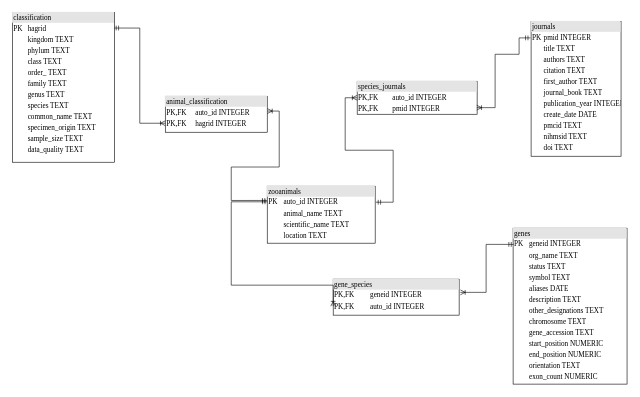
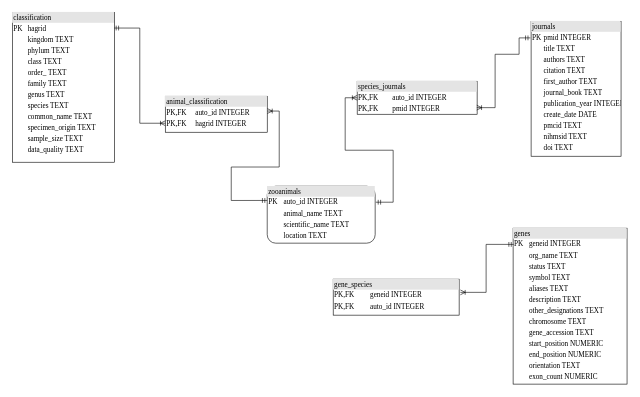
- <mxCell id="8" value="&lt;div style=&quot;box-sizing: border-box ; width: 100% ; background: #e4e4e4 ; padding: 2px&quot;&gt;zooanimals&lt;/div&gt;&lt;table style=&quot;width: 100% ; font-size: 1em&quot; cellpadding=&quot;2&quot; cellspacing=&quot;0&quot;&gt;&lt;tbody&gt;&lt;tr&gt;&lt;td&gt;PK&lt;/td&gt;&lt;td&gt;auto_id INTEGER&lt;/td&gt;&lt;/tr&gt;&lt;tr&gt;&lt;td&gt;&lt;br&gt;&lt;/td&gt;&lt;td&gt;animal_name TEXT&lt;/td&gt;&lt;/tr&gt;&lt;tr&gt;&lt;td&gt;&lt;br&gt;&lt;/td&gt;&lt;td&gt;scientific_name TEXT&lt;span style=&quot;white-space: pre;&quot;&gt; &lt;/span&gt;&lt;br&gt;&lt;/td&gt;&lt;/tr&gt;&lt;tr&gt;&lt;td&gt;&lt;br&gt;&lt;/td&gt;&lt;td&gt;location TEXT&lt;/td&gt;&lt;/tr&gt;&lt;tr&gt;&lt;td&gt;&lt;br&gt;&lt;/td&gt;&lt;td&gt;&lt;br&gt;&lt;/td&gt;&lt;/tr&gt;&lt;tr&gt;&lt;td&gt;&lt;br&gt;&lt;/td&gt;&lt;td&gt;&lt;br&gt;&lt;/td&gt;&lt;/tr&gt;&lt;tr&gt;&lt;td&gt;&lt;br&gt;&lt;/td&gt;&lt;td&gt;&lt;br&gt;&lt;/td&gt;&lt;/tr&gt;&lt;tr&gt;&lt;td&gt;&lt;br&gt;&lt;/td&gt;&lt;td&gt;&lt;br&gt;&lt;/td&gt;&lt;/tr&gt;&lt;tr&gt;&lt;td&gt;&lt;br&gt;&lt;/td&gt;&lt;td&gt;&lt;br&gt;&lt;/td&gt;&lt;/tr&gt;&lt;tr&gt;&lt;td&gt;&lt;br&gt;&lt;/td&gt;&lt;td&gt;&lt;br&gt;&lt;/td&gt;&lt;/tr&gt;&lt;tr&gt;&lt;td&gt;&lt;br&gt;&lt;/td&gt;&lt;td&gt;&lt;br&gt;&lt;/td&gt;&lt;/tr&gt;&lt;tr&gt;&lt;td&gt;&lt;br&gt;&lt;/td&gt;&lt;td&gt;&lt;br&gt;&lt;/td&gt;&lt;/tr&gt;&lt;tr&gt;&lt;td&gt;&lt;br&gt;&lt;/td&gt;&lt;td&gt;&lt;br&gt;&lt;/td&gt;&lt;/tr&gt;&lt;tr&gt;&lt;td&gt;&lt;br&gt;&lt;/td&gt;&lt;td&gt;&lt;br&gt;&lt;/td&gt;&lt;/tr&gt;&lt;tr&gt;&lt;td&gt;&lt;br&gt;&lt;/td&gt;&lt;td&gt;&lt;br&gt;&lt;/td&gt;&lt;/tr&gt;&lt;tr&gt;&lt;td&gt;&lt;br&gt;&lt;/td&gt;&lt;td&gt;&lt;br&gt;&lt;/td&gt;&lt;/tr&gt;&lt;tr&gt;&lt;td&gt;&lt;br&gt;&lt;/td&gt;&lt;td&gt;&lt;br&gt;&lt;/td&gt;&lt;/tr&gt;&lt;/tbody&gt;&lt;/table&gt;" style="verticalAlign=top;align=left;overflow=fill;html=1;rounded=0;shadow=0;comic=0;labelBackgroundColor=none;strokeWidth=1;fontFamily=Verdana;fontSize=12" vertex="1" parent="1"><mxGeometry x="445" y="310" width="180" height="95" as="geometry" /></mxCell>
+ <mxCell id="8" value="&lt;div style=&quot;box-sizing: border-box ; width: 100% ; background: #e4e4e4 ; padding: 2px&quot;&gt;zooanimals&lt;/div&gt;&lt;table style=&quot;width: 100% ; font-size: 1em&quot; cellpadding=&quot;2&quot; cellspacing=&quot;0&quot;&gt;&lt;tbody&gt;&lt;tr&gt;&lt;td&gt;PK&lt;/td&gt;&lt;td&gt;auto_id INTEGER&lt;/td&gt;&lt;/tr&gt;&lt;tr&gt;&lt;td&gt;&lt;br&gt;&lt;/td&gt;&lt;td&gt;animal_name TEXT&lt;/td&gt;&lt;/tr&gt;&lt;tr&gt;&lt;td&gt;&lt;br&gt;&lt;/td&gt;&lt;td&gt;scientific_name TEXT&lt;span style=&quot;white-space: pre;&quot;&gt; &lt;/span&gt;&lt;br&gt;&lt;/td&gt;&lt;/tr&gt;&lt;tr&gt;&lt;td&gt;&lt;br&gt;&lt;/td&gt;&lt;td&gt;location TEXT&lt;/td&gt;&lt;/tr&gt;&lt;tr&gt;&lt;td&gt;&lt;br&gt;&lt;/td&gt;&lt;td&gt;&lt;br&gt;&lt;/td&gt;&lt;/tr&gt;&lt;tr&gt;&lt;td&gt;&lt;br&gt;&lt;/td&gt;&lt;td&gt;&lt;br&gt;&lt;/td&gt;&lt;/tr&gt;&lt;tr&gt;&lt;td&gt;&lt;br&gt;&lt;/td&gt;&lt;td&gt;&lt;br&gt;&lt;/td&gt;&lt;/tr&gt;&lt;tr&gt;&lt;td&gt;&lt;br&gt;&lt;/td&gt;&lt;td&gt;&lt;br&gt;&lt;/td&gt;&lt;/tr&gt;&lt;tr&gt;&lt;td&gt;&lt;br&gt;&lt;/td&gt;&lt;td&gt;&lt;br&gt;&lt;/td&gt;&lt;/tr&gt;&lt;tr&gt;&lt;td&gt;&lt;br&gt;&lt;/td&gt;&lt;td&gt;&lt;br&gt;&lt;/td&gt;&lt;/tr&gt;&lt;tr&gt;&lt;td&gt;&lt;br&gt;&lt;/td&gt;&lt;td&gt;&lt;br&gt;&lt;/td&gt;&lt;/tr&gt;&lt;tr&gt;&lt;td&gt;&lt;br&gt;&lt;/td&gt;&lt;td&gt;&lt;br&gt;&lt;/td&gt;&lt;/tr&gt;&lt;tr&gt;&lt;td&gt;&lt;br&gt;&lt;/td&gt;&lt;td&gt;&lt;br&gt;&lt;/td&gt;&lt;/tr&gt;&lt;tr&gt;&lt;td&gt;&lt;br&gt;&lt;/td&gt;&lt;td&gt;&lt;br&gt;&lt;/td&gt;&lt;/tr&gt;&lt;tr&gt;&lt;td&gt;&lt;br&gt;&lt;/td&gt;&lt;td&gt;&lt;br&gt;&lt;/td&gt;&lt;/tr&gt;&lt;tr&gt;&lt;td&gt;&lt;br&gt;&lt;/td&gt;&lt;td&gt;&lt;br&gt;&lt;/td&gt;&lt;/tr&gt;&lt;tr&gt;&lt;td&gt;&lt;br&gt;&lt;/td&gt;&lt;td&gt;&lt;br&gt;&lt;/td&gt;&lt;/tr&gt;&lt;/tbody&gt;&lt;/table&gt;" style="verticalAlign=top;align=left;overflow=fill;html=1;shadow=0;comic=0;labelBackgroundColor=none;strokeWidth=1;fontFamily=Verdana;fontSize=12;rounded=1;" vertex="1" parent="1"><mxGeometry x="445" y="310" width="180" height="95" as="geometry" /></mxCell>
- <mxCell id="13" style="edgeStyle=orthogonalEdgeStyle;rounded=0;orthogonalLoop=1;jettySize=auto;html=1;startArrow=ERmandOne;startFill=0;endArrow=ERoneToMany;endFill=0;entryX=0;entryY=0.75;entryDx=0;entryDy=0;exitX=0.002;exitY=0.274;exitDx=0;exitDy=0;exitPerimeter=0;" edge="1" parent="1" source="8" target="3"><mxGeometry relative="1" as="geometry"><mxPoint x="385" y="510" as="sourcePoint" /><mxPoint x="453" y="572" as="targetPoint" /><Array as="points"><mxPoint x="385" y="336" /><mxPoint x="385" y="475" /></Array></mxGeometry></mxCell>
- <mxCell id="2" value="&lt;div style=&quot;box-sizing: border-box ; width: 100% ; background: #e4e4e4 ; padding: 2px&quot;&gt;genes&lt;/div&gt;&lt;table style=&quot;width: 100% ; font-size: 1em&quot; cellpadding=&quot;2&quot; cellspacing=&quot;0&quot;&gt;&lt;tbody&gt;&lt;tr&gt;&lt;td&gt;PK&lt;/td&gt;&lt;td&gt;geneid INTEGER&lt;/td&gt;&lt;/tr&gt;&lt;tr&gt;&lt;td&gt;&lt;br&gt;&lt;/td&gt;&lt;td&gt;org_name TEXT&lt;/td&gt;&lt;/tr&gt;&lt;tr&gt;&lt;td&gt;&lt;/td&gt;&lt;td&gt;status TEXT&lt;/td&gt;&lt;/tr&gt;&lt;tr&gt;&lt;td&gt;&lt;br&gt;&lt;/td&gt;&lt;td&gt;symbol TEXT&lt;/td&gt;&lt;/tr&gt;&lt;tr&gt;&lt;td&gt;&lt;br&gt;&lt;/td&gt;&lt;td&gt;aliases DATE&lt;/td&gt;&lt;/tr&gt;&lt;tr&gt;&lt;td&gt;&lt;br&gt;&lt;/td&gt;&lt;td&gt;description TEXT&lt;br&gt;&lt;/td&gt;&lt;/tr&gt;&lt;tr&gt;&lt;td&gt;&lt;br&gt;&lt;/td&gt;&lt;td&gt;other_designations TEXT&lt;/td&gt;&lt;/tr&gt;&lt;tr&gt;&lt;td&gt;&lt;br&gt;&lt;/td&gt;&lt;td&gt;chromosome TEXT&lt;/td&gt;&lt;/tr&gt;&lt;tr&gt;&lt;td&gt;&lt;br&gt;&lt;/td&gt;&lt;td&gt;gene_accession TEXT&lt;/td&gt;&lt;/tr&gt;&lt;tr&gt;&lt;td&gt;&lt;br&gt;&lt;/td&gt;&lt;td&gt;start_position NUMERIC&lt;/td&gt;&lt;/tr&gt;&lt;tr&gt;&lt;td&gt;&lt;br&gt;&lt;/td&gt;&lt;td&gt;end_position NUMERIC&lt;/td&gt;&lt;/tr&gt;&lt;tr&gt;&lt;td&gt;&lt;br&gt;&lt;/td&gt;&lt;td&gt;orientation TEXT&lt;/td&gt;&lt;/tr&gt;&lt;tr&gt;&lt;td&gt;&lt;br&gt;&lt;/td&gt;&lt;td&gt;exon_count NUMERIC&lt;/td&gt;&lt;/tr&gt;&lt;/tbody&gt;&lt;/table&gt;" style="verticalAlign=top;align=left;overflow=fill;html=1;rounded=0;shadow=0;comic=0;labelBackgroundColor=none;strokeWidth=1;fontFamily=Verdana;fontSize=12" parent="1" vertex="1"><mxGeometry x="855" y="380" width="190" height="260" as="geometry" /></mxCell>
+ <mxCell id="2" value="&lt;div style=&quot;box-sizing: border-box ; width: 100% ; background: #e4e4e4 ; padding: 2px&quot;&gt;genes&lt;/div&gt;&lt;table style=&quot;width: 100% ; font-size: 1em&quot; cellpadding=&quot;2&quot; cellspacing=&quot;0&quot;&gt;&lt;tbody&gt;&lt;tr&gt;&lt;td&gt;PK&lt;/td&gt;&lt;td&gt;geneid INTEGER&lt;/td&gt;&lt;/tr&gt;&lt;tr&gt;&lt;td&gt;&lt;br&gt;&lt;/td&gt;&lt;td&gt;org_name TEXT&lt;/td&gt;&lt;/tr&gt;&lt;tr&gt;&lt;td&gt;&lt;/td&gt;&lt;td&gt;status TEXT&lt;/td&gt;&lt;/tr&gt;&lt;tr&gt;&lt;td&gt;&lt;br&gt;&lt;/td&gt;&lt;td&gt;symbol TEXT&lt;/td&gt;&lt;/tr&gt;&lt;tr&gt;&lt;td&gt;&lt;br&gt;&lt;/td&gt;&lt;td&gt;aliases TEXT&lt;/td&gt;&lt;/tr&gt;&lt;tr&gt;&lt;td&gt;&lt;br&gt;&lt;/td&gt;&lt;td&gt;description TEXT&lt;br&gt;&lt;/td&gt;&lt;/tr&gt;&lt;tr&gt;&lt;td&gt;&lt;br&gt;&lt;/td&gt;&lt;td&gt;other_designations TEXT&lt;/td&gt;&lt;/tr&gt;&lt;tr&gt;&lt;td&gt;&lt;br&gt;&lt;/td&gt;&lt;td&gt;chromosome TEXT&lt;/td&gt;&lt;/tr&gt;&lt;tr&gt;&lt;td&gt;&lt;br&gt;&lt;/td&gt;&lt;td&gt;gene_accession TEXT&lt;/td&gt;&lt;/tr&gt;&lt;tr&gt;&lt;td&gt;&lt;br&gt;&lt;/td&gt;&lt;td&gt;start_position NUMERIC&lt;/td&gt;&lt;/tr&gt;&lt;tr&gt;&lt;td&gt;&lt;br&gt;&lt;/td&gt;&lt;td&gt;end_position NUMERIC&lt;/td&gt;&lt;/tr&gt;&lt;tr&gt;&lt;td&gt;&lt;br&gt;&lt;/td&gt;&lt;td&gt;orientation TEXT&lt;/td&gt;&lt;/tr&gt;&lt;tr&gt;&lt;td&gt;&lt;br&gt;&lt;/td&gt;&lt;td&gt;exon_count NUMERIC&lt;/td&gt;&lt;/tr&gt;&lt;/tbody&gt;&lt;/table&gt;" style="verticalAlign=top;align=left;overflow=fill;html=1;rounded=0;shadow=0;comic=0;labelBackgroundColor=none;strokeWidth=1;fontFamily=Verdana;fontSize=12" parent="1" vertex="1"><mxGeometry x="855" y="380" width="190" height="260" as="geometry" /></mxCell>
